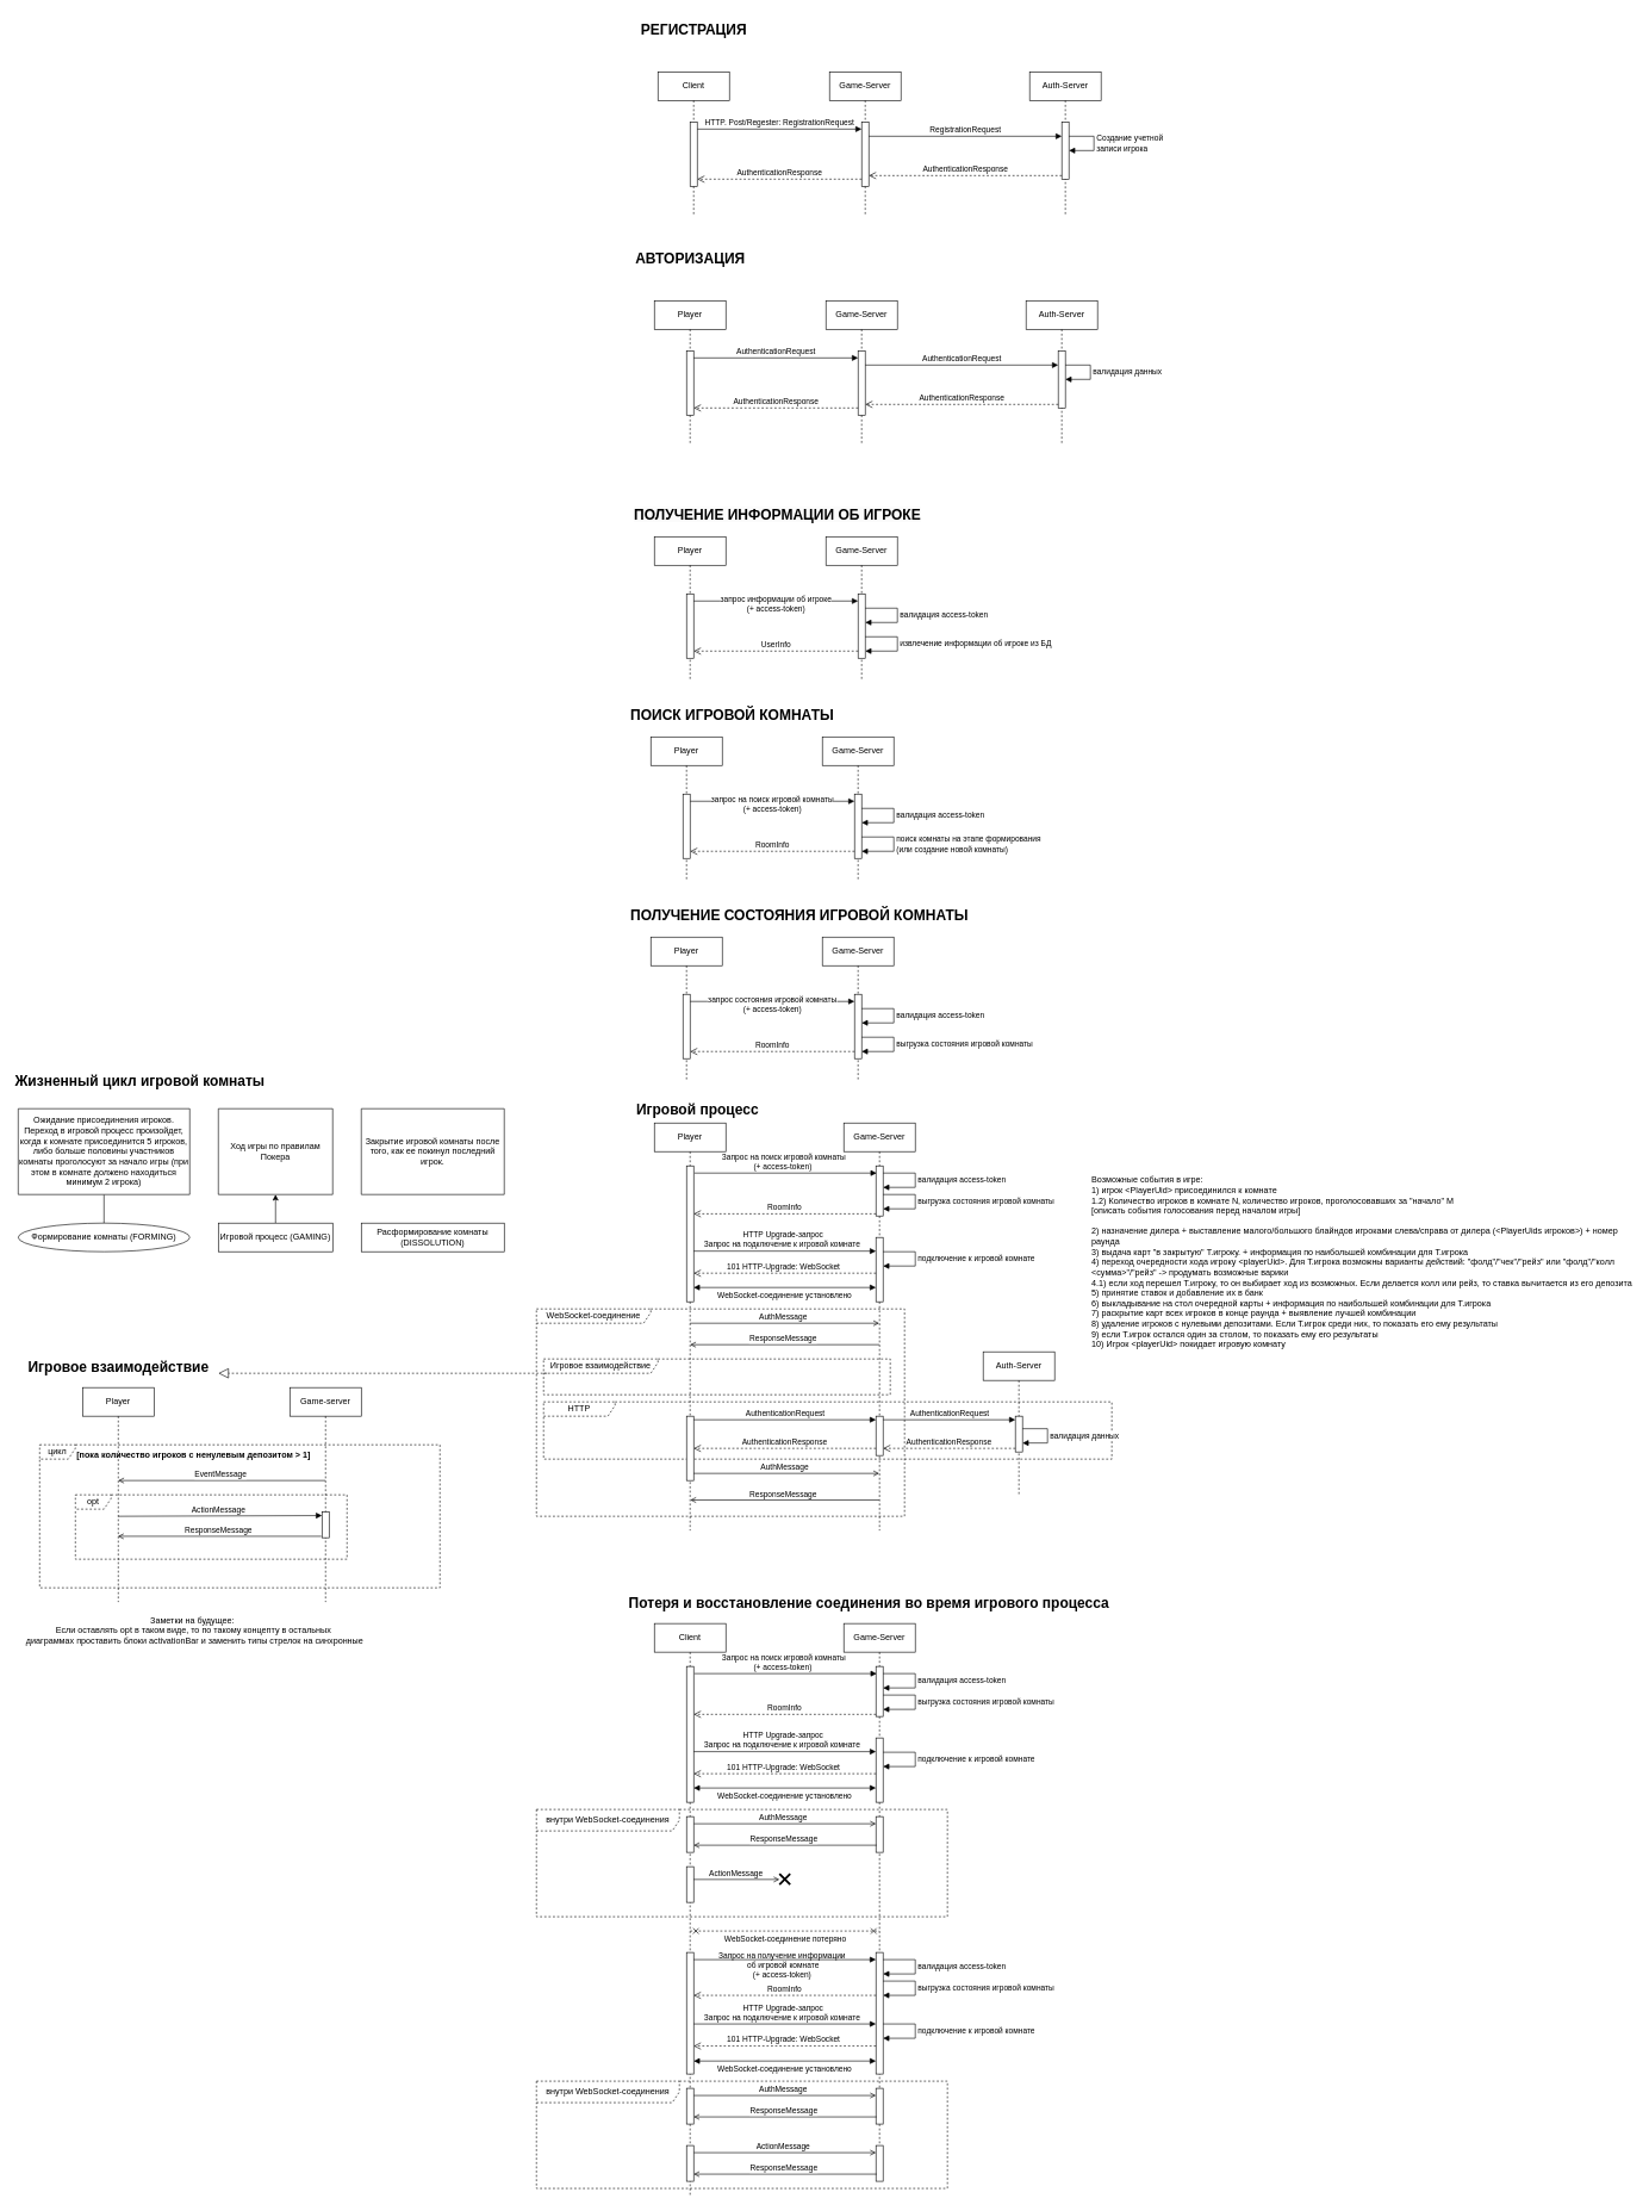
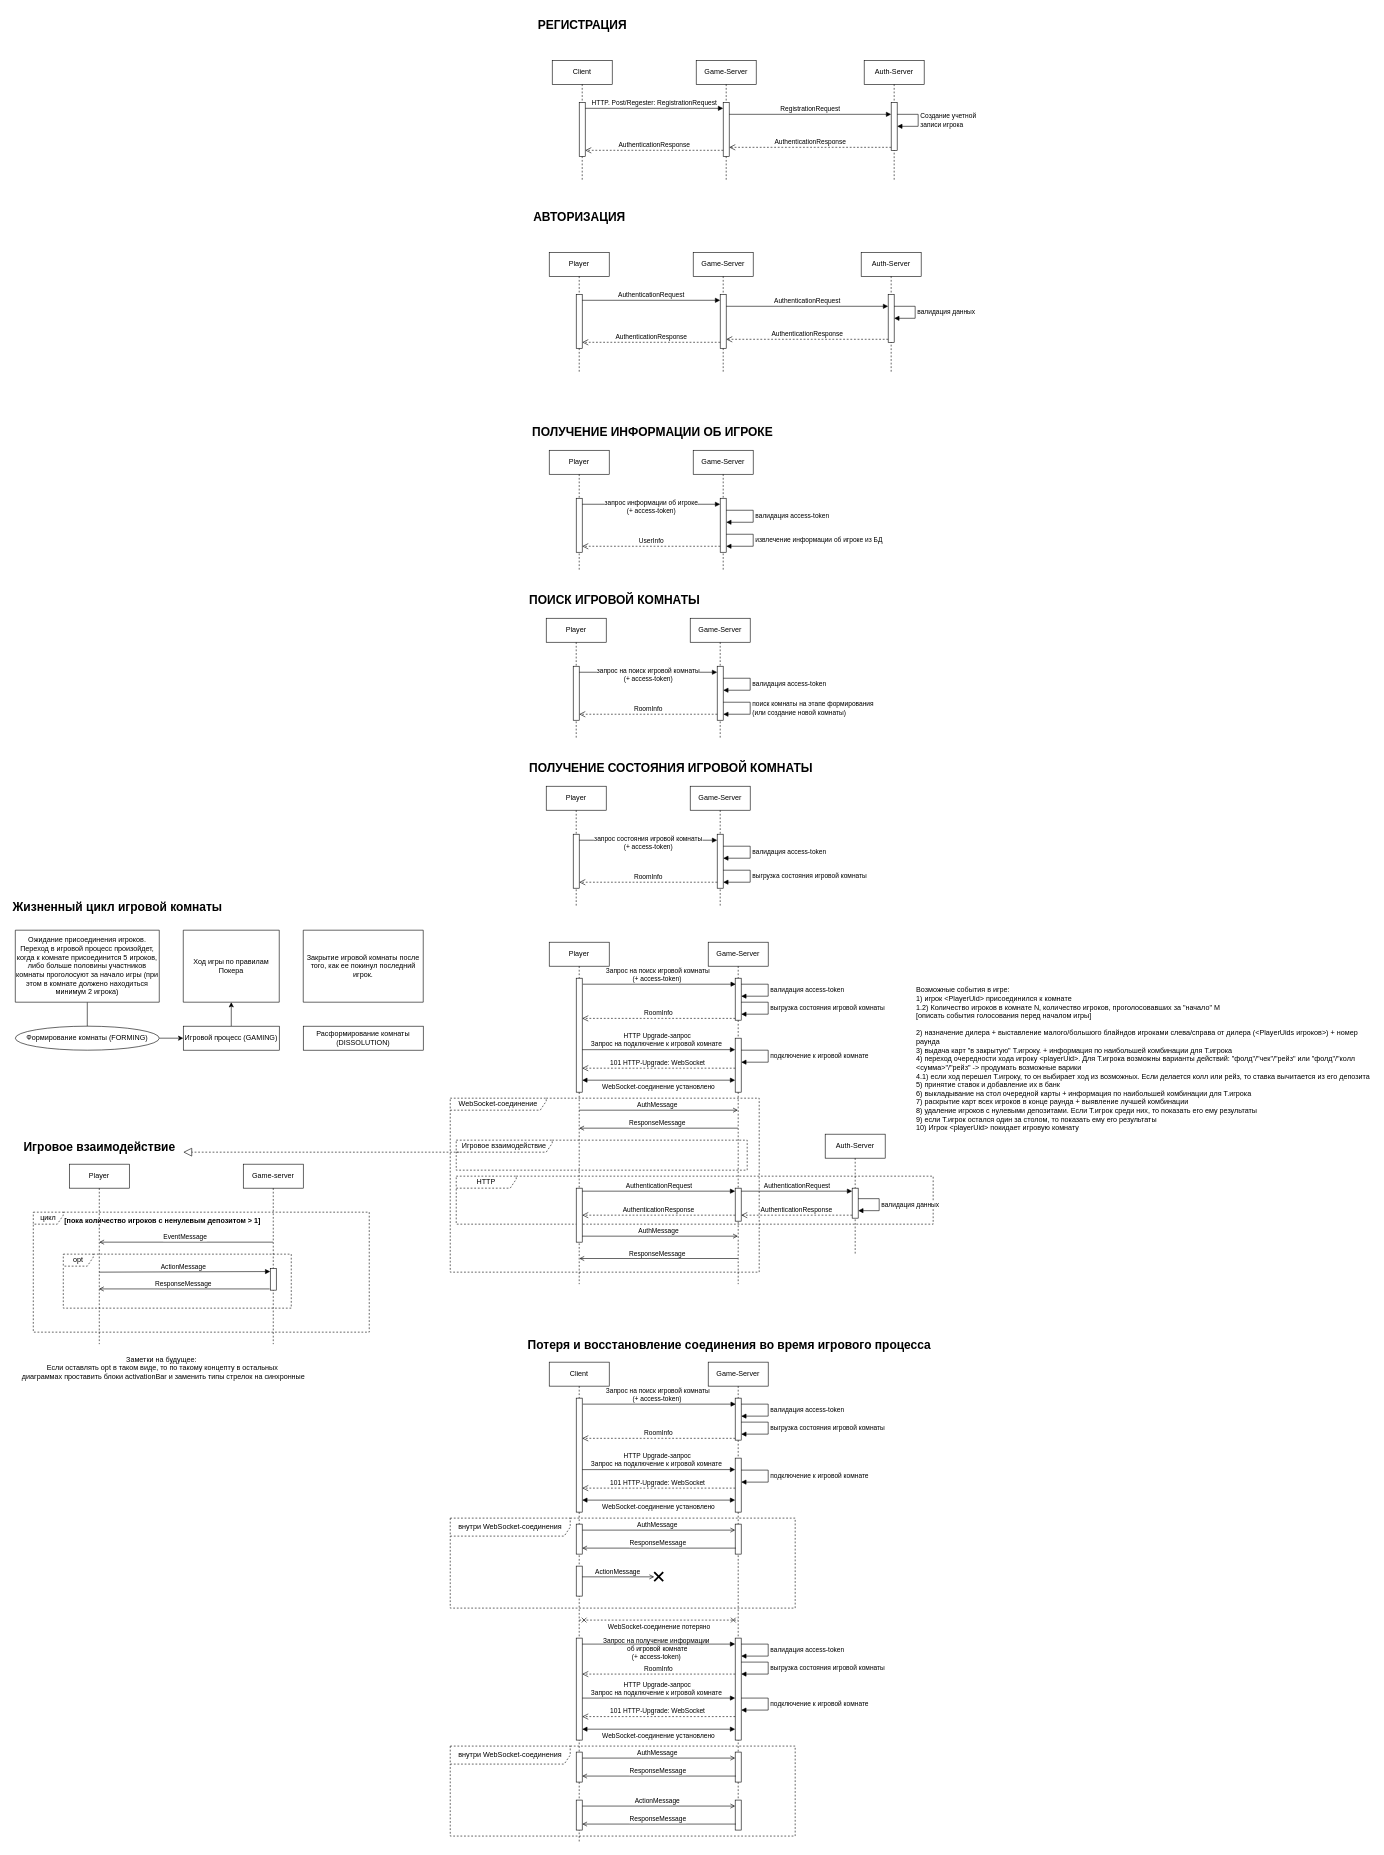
- <mxCell id="23" value="Игровой процесс" style="text;html=1;align=center;verticalAlign=middle;resizable=0;points=[];autosize=1;strokeColor=none;fillColor=none;fontStyle=1;fontSize=20;" parent="1" vertex="1"><mxGeometry x="885" y="1530" width="180" height="40" as="geometry" /></mxCell>
+ <mxCell id="24" value="" style="edgeStyle=orthogonalEdgeStyle;rounded=0;orthogonalLoop=1;jettySize=auto;html=1;" parent="1" source="25" target="27" edge="1"><mxGeometry relative="1" as="geometry" /></mxCell>
